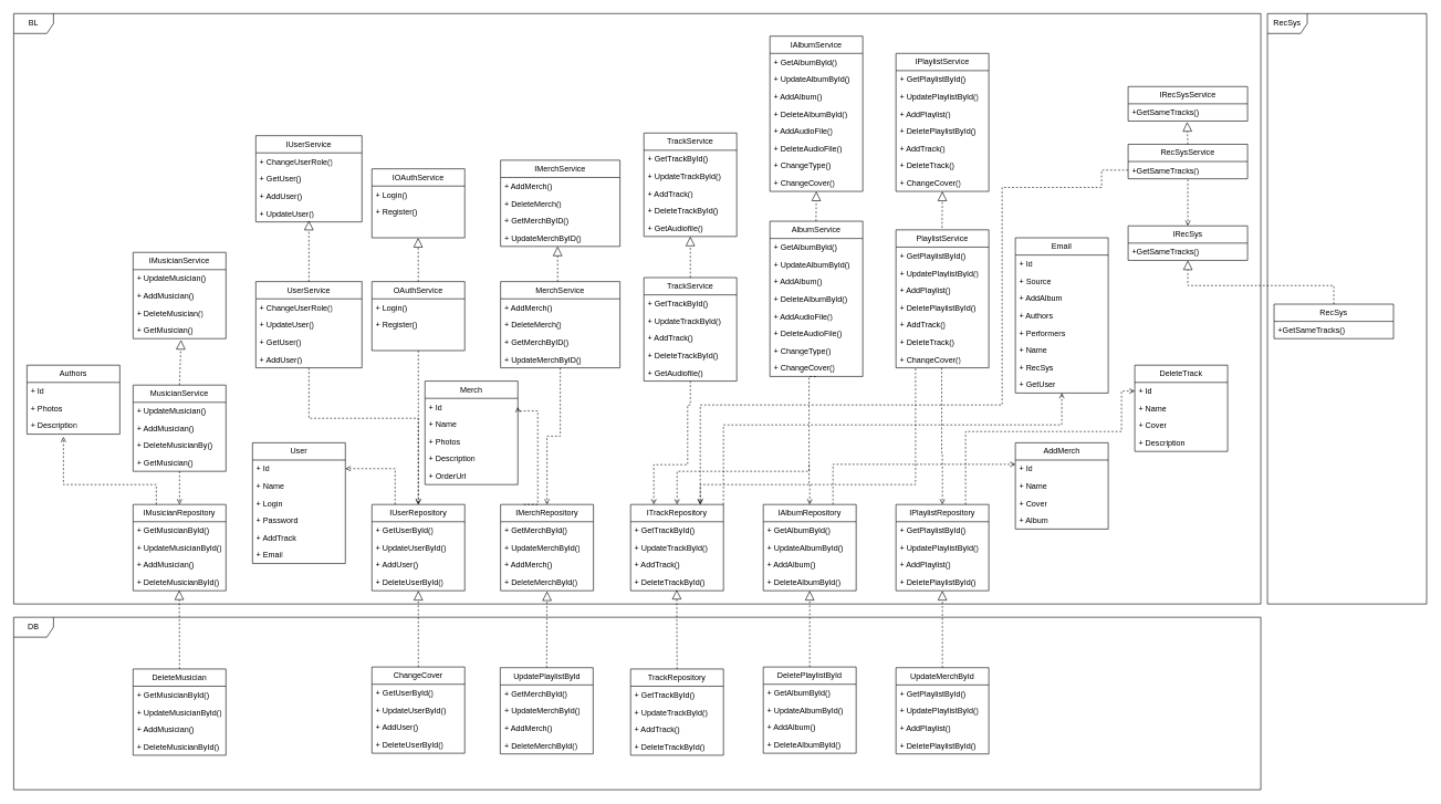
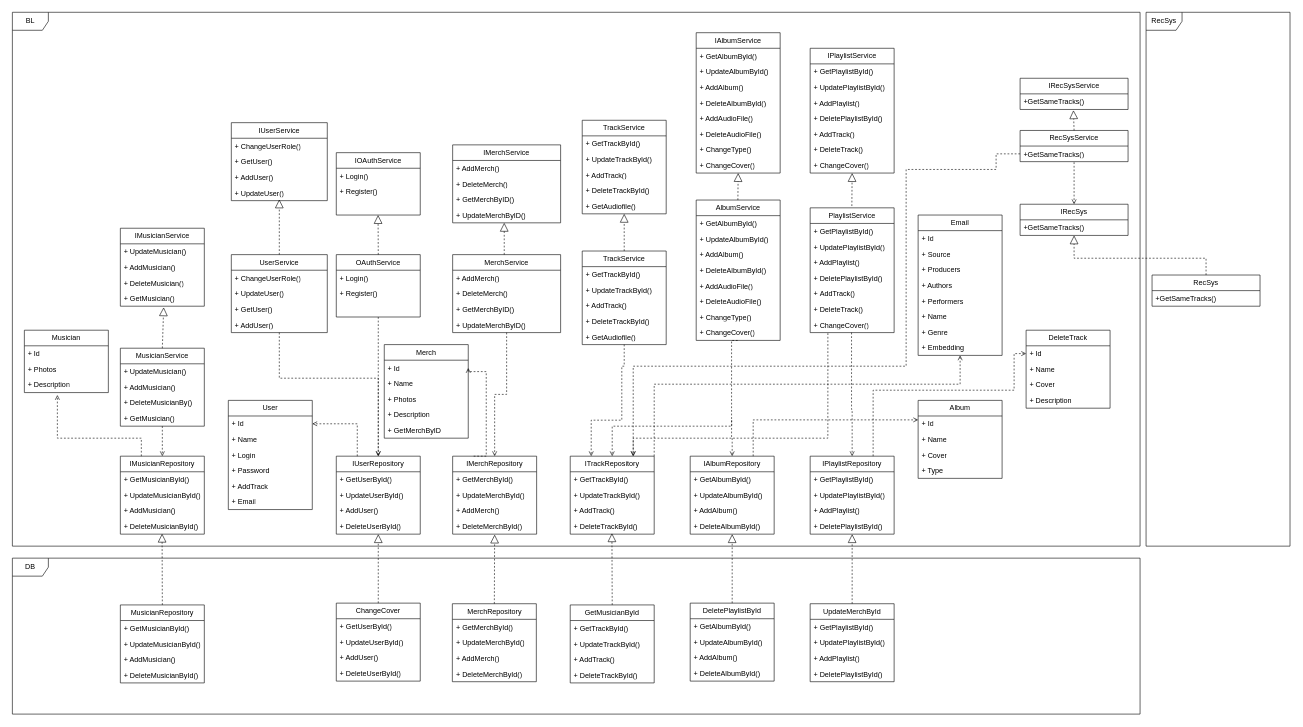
- <mxCell id="196" value="+ AddAlbum" style="text;strokeColor=none;fillColor=none;align=left;verticalAlign=top;spacingLeft=4;spacingRight=4;overflow=hidden;rotatable=0;points=[[0,0.5],[1,0.5]];portConstraint=eastwest;whiteSpace=wrap;html=1;" parent="193" vertex="1"><mxGeometry y="78" width="140" height="26" as="geometry" /></mxCell>
+ <mxCell id="196" value="+ Producers" style="text;strokeColor=none;fillColor=none;align=left;verticalAlign=top;spacingLeft=4;spacingRight=4;overflow=hidden;rotatable=0;points=[[0,0.5],[1,0.5]];portConstraint=eastwest;whiteSpace=wrap;html=1;" parent="193" vertex="1"><mxGeometry y="78" width="140" height="26" as="geometry" /></mxCell>
- <mxCell id="200" value="&lt;div&gt;+ RecSys&lt;br&gt;&lt;/div&gt;&lt;div&gt;&lt;br&gt;&lt;/div&gt;" style="text;strokeColor=none;fillColor=none;align=left;verticalAlign=top;spacingLeft=4;spacingRight=4;overflow=hidden;rotatable=0;points=[[0,0.5],[1,0.5]];portConstraint=eastwest;whiteSpace=wrap;html=1;" parent="193" vertex="1"><mxGeometry y="182" width="140" height="26" as="geometry" /></mxCell>
+ <mxCell id="200" value="&lt;div&gt;+ Genre&lt;br&gt;&lt;/div&gt;&lt;div&gt;&lt;br&gt;&lt;/div&gt;" style="text;strokeColor=none;fillColor=none;align=left;verticalAlign=top;spacingLeft=4;spacingRight=4;overflow=hidden;rotatable=0;points=[[0,0.5],[1,0.5]];portConstraint=eastwest;whiteSpace=wrap;html=1;" parent="193" vertex="1"><mxGeometry y="182" width="140" height="26" as="geometry" /></mxCell>
- <mxCell id="175" value="Authors" style="swimlane;fontStyle=0;childLayout=stackLayout;horizontal=1;startSize=26;fillColor=none;horizontalStack=0;resizeParent=1;resizeParentMax=0;resizeLast=0;collapsible=1;marginBottom=0;whiteSpace=wrap;html=1;" parent="1" vertex="1"><mxGeometry x="40" y="550" width="140" height="104" as="geometry" /></mxCell>
+ <mxCell id="175" value="Musician" style="swimlane;fontStyle=0;childLayout=stackLayout;horizontal=1;startSize=26;fillColor=none;horizontalStack=0;resizeParent=1;resizeParentMax=0;resizeLast=0;collapsible=1;marginBottom=0;whiteSpace=wrap;html=1;" parent="1" vertex="1"><mxGeometry x="40" y="550" width="140" height="104" as="geometry" /></mxCell>
- <mxCell id="201" value="&lt;div&gt;+ GetUser&lt;br&gt;&lt;/div&gt;&lt;div&gt;&lt;br&gt;&lt;/div&gt;" style="text;strokeColor=none;fillColor=none;align=left;verticalAlign=top;spacingLeft=4;spacingRight=4;overflow=hidden;rotatable=0;points=[[0,0.5],[1,0.5]];portConstraint=eastwest;whiteSpace=wrap;html=1;" parent="193" vertex="1"><mxGeometry y="208" width="140" height="26" as="geometry" /></mxCell>
+ <mxCell id="201" value="&lt;div&gt;+ Embedding&lt;br&gt;&lt;/div&gt;&lt;div&gt;&lt;br&gt;&lt;/div&gt;" style="text;strokeColor=none;fillColor=none;align=left;verticalAlign=top;spacingLeft=4;spacingRight=4;overflow=hidden;rotatable=0;points=[[0,0.5],[1,0.5]];portConstraint=eastwest;whiteSpace=wrap;html=1;" parent="193" vertex="1"><mxGeometry y="208" width="140" height="26" as="geometry" /></mxCell>
- <mxCell id="202" value="AddMerch" style="swimlane;fontStyle=0;childLayout=stackLayout;horizontal=1;startSize=26;fillColor=none;horizontalStack=0;resizeParent=1;resizeParentMax=0;resizeLast=0;collapsible=1;marginBottom=0;whiteSpace=wrap;html=1;" parent="1" vertex="1"><mxGeometry x="1530" y="667" width="140" height="130" as="geometry" /></mxCell>
+ <mxCell id="202" value="Album" style="swimlane;fontStyle=0;childLayout=stackLayout;horizontal=1;startSize=26;fillColor=none;horizontalStack=0;resizeParent=1;resizeParentMax=0;resizeLast=0;collapsible=1;marginBottom=0;whiteSpace=wrap;html=1;" parent="1" vertex="1"><mxGeometry x="1530" y="667" width="140" height="130" as="geometry" /></mxCell>
- <mxCell id="192" value="&lt;div&gt;+ OrderUrl&lt;/div&gt;&lt;div&gt;&lt;br&gt;&lt;/div&gt;" style="text;strokeColor=none;fillColor=none;align=left;verticalAlign=top;spacingLeft=4;spacingRight=4;overflow=hidden;rotatable=0;points=[[0,0.5],[1,0.5]];portConstraint=eastwest;whiteSpace=wrap;html=1;" parent="187" vertex="1"><mxGeometry y="130" width="140" height="26" as="geometry" /></mxCell>
+ <mxCell id="192" value="&lt;div&gt;+ GetMerchByID&lt;/div&gt;&lt;div&gt;&lt;br&gt;&lt;/div&gt;" style="text;strokeColor=none;fillColor=none;align=left;verticalAlign=top;spacingLeft=4;spacingRight=4;overflow=hidden;rotatable=0;points=[[0,0.5],[1,0.5]];portConstraint=eastwest;whiteSpace=wrap;html=1;" parent="187" vertex="1"><mxGeometry y="130" width="140" height="26" as="geometry" /></mxCell>
- <mxCell id="206" value="+ Album" style="text;strokeColor=none;fillColor=none;align=left;verticalAlign=top;spacingLeft=4;spacingRight=4;overflow=hidden;rotatable=0;points=[[0,0.5],[1,0.5]];portConstraint=eastwest;whiteSpace=wrap;html=1;" parent="202" vertex="1"><mxGeometry y="104" width="140" height="26" as="geometry" /></mxCell>
+ <mxCell id="206" value="+ Type" style="text;strokeColor=none;fillColor=none;align=left;verticalAlign=top;spacingLeft=4;spacingRight=4;overflow=hidden;rotatable=0;points=[[0,0.5],[1,0.5]];portConstraint=eastwest;whiteSpace=wrap;html=1;" parent="202" vertex="1"><mxGeometry y="104" width="140" height="26" as="geometry" /></mxCell>
- <mxCell id="35" value="UpdatePlaylistById" style="swimlane;fontStyle=0;childLayout=stackLayout;horizontal=1;startSize=26;fillColor=none;horizontalStack=0;resizeParent=1;resizeParentMax=0;resizeLast=0;collapsible=1;marginBottom=0;whiteSpace=wrap;html=1;" parent="1" vertex="1"><mxGeometry x="753.5" y="1006" width="140" height="130" as="geometry" /></mxCell>
+ <mxCell id="35" value="MerchRepository" style="swimlane;fontStyle=0;childLayout=stackLayout;horizontal=1;startSize=26;fillColor=none;horizontalStack=0;resizeParent=1;resizeParentMax=0;resizeLast=0;collapsible=1;marginBottom=0;whiteSpace=wrap;html=1;" parent="1" vertex="1"><mxGeometry x="753.5" y="1006" width="140" height="130" as="geometry" /></mxCell>
- <mxCell id="146" value="DeleteMusician" style="swimlane;fontStyle=0;childLayout=stackLayout;horizontal=1;startSize=26;fillColor=none;horizontalStack=0;resizeParent=1;resizeParentMax=0;resizeLast=0;collapsible=1;marginBottom=0;whiteSpace=wrap;html=1;" parent="1" vertex="1"><mxGeometry x="200" y="1008" width="140" height="130" as="geometry" /></mxCell>
+ <mxCell id="146" value="MusicianRepository" style="swimlane;fontStyle=0;childLayout=stackLayout;horizontal=1;startSize=26;fillColor=none;horizontalStack=0;resizeParent=1;resizeParentMax=0;resizeLast=0;collapsible=1;marginBottom=0;whiteSpace=wrap;html=1;" parent="1" vertex="1"><mxGeometry x="200" y="1008" width="140" height="130" as="geometry" /></mxCell>
- <mxCell id="30" value="TrackRepository" style="swimlane;fontStyle=0;childLayout=stackLayout;horizontal=1;startSize=26;fillColor=none;horizontalStack=0;resizeParent=1;resizeParentMax=0;resizeLast=0;collapsible=1;marginBottom=0;whiteSpace=wrap;html=1;" parent="1" vertex="1"><mxGeometry x="950" y="1008" width="140" height="130" as="geometry" /></mxCell>
+ <mxCell id="30" value="GetMusicianById" style="swimlane;fontStyle=0;childLayout=stackLayout;horizontal=1;startSize=26;fillColor=none;horizontalStack=0;resizeParent=1;resizeParentMax=0;resizeLast=0;collapsible=1;marginBottom=0;whiteSpace=wrap;html=1;" parent="1" vertex="1"><mxGeometry x="950" y="1008" width="140" height="130" as="geometry" /></mxCell>
